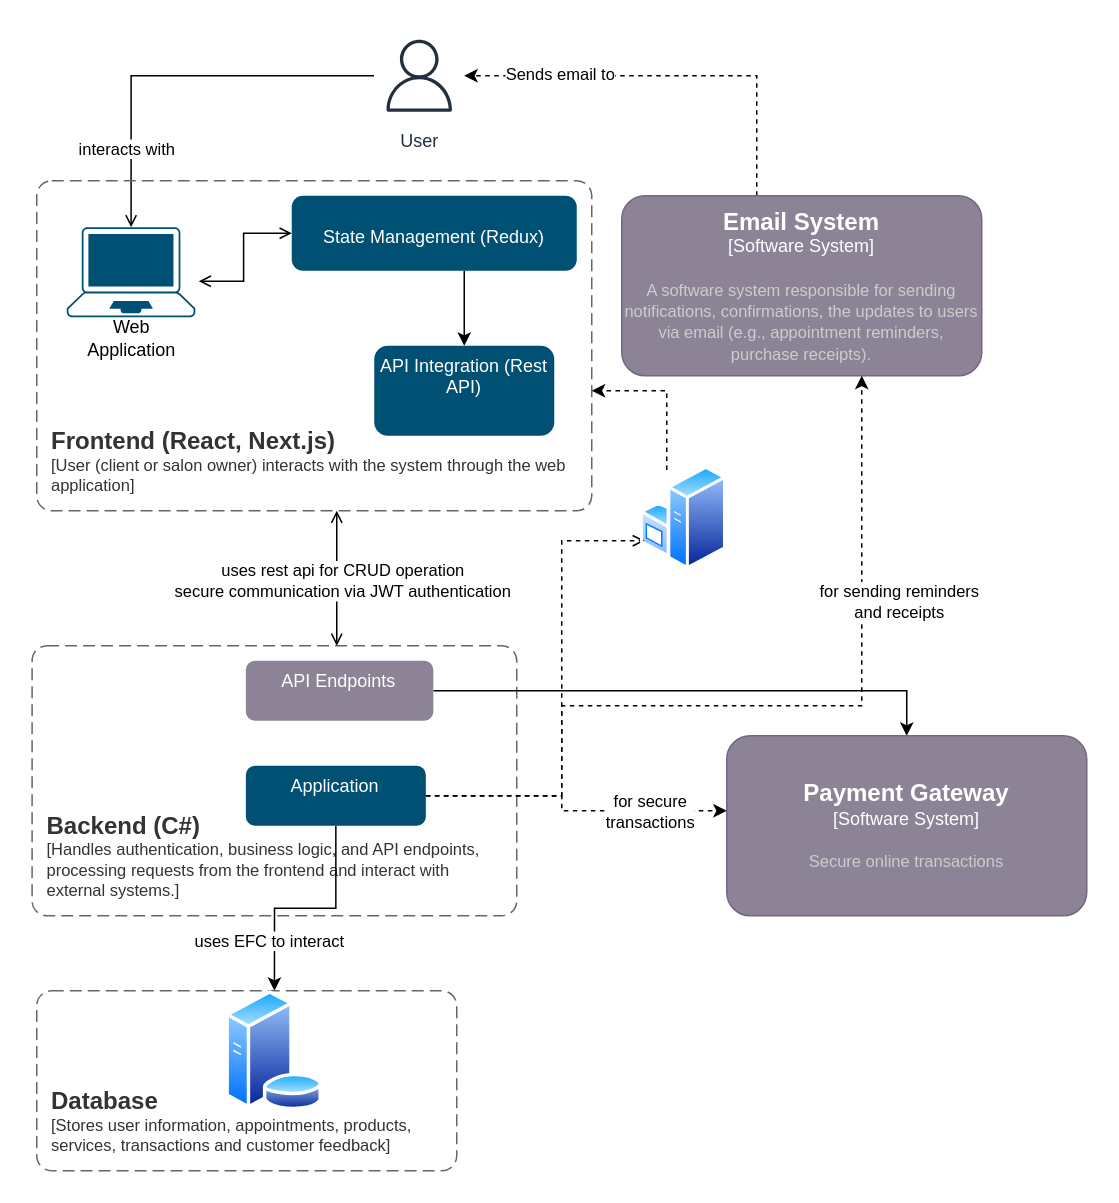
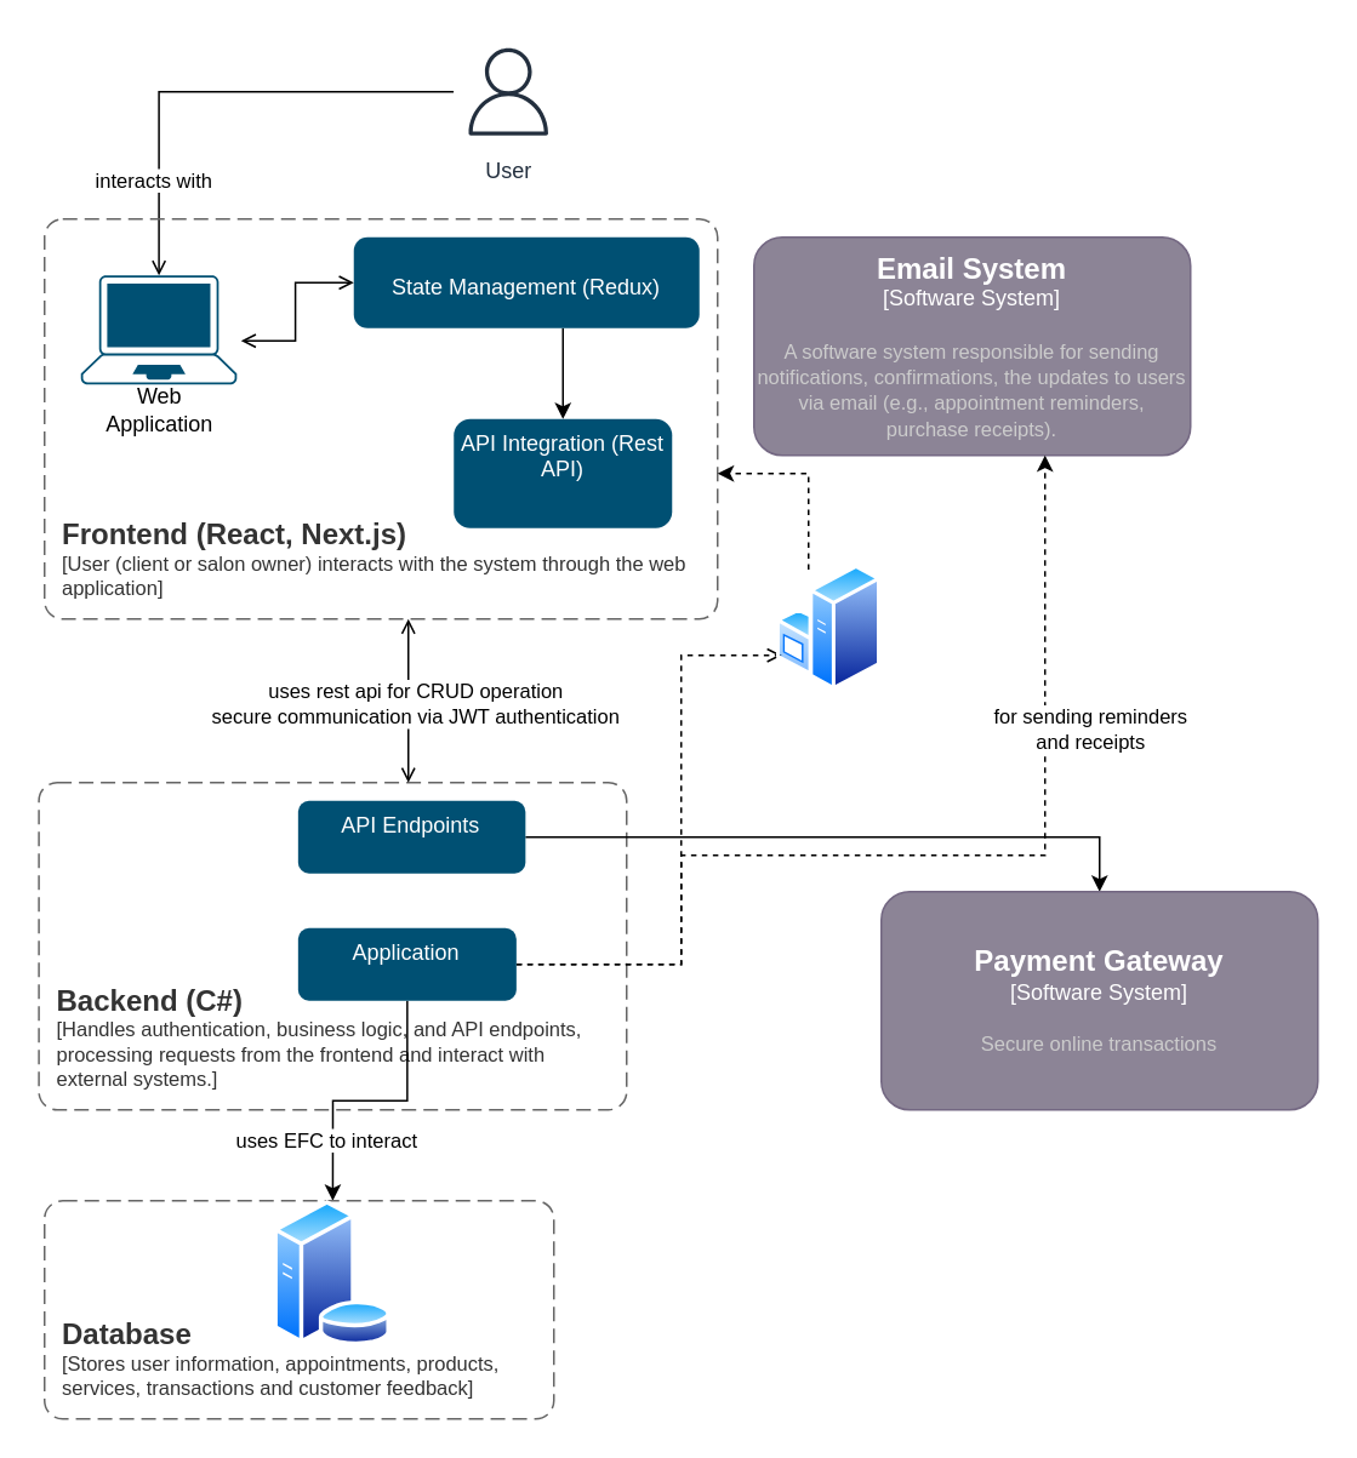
- <mxCell id="10" style="rounded=0;orthogonalLoop=1;jettySize=auto;html=1;dashed=1;edgeStyle=orthogonalEdgeStyle;" edge="1" parent="1" source="12" target="4"><mxGeometry relative="1" as="geometry"><Array as="points"><mxPoint x="504" y="50" /></Array></mxGeometry></mxCell>
- <mxCell id="11" value="Sends email to " style="edgeLabel;html=1;align=center;verticalAlign=middle;resizable=0;points=[];" connectable="0" vertex="1" parent="10"><mxGeometry x="0.094" y="-2" relative="1" as="geometry"><mxPoint x="-62" as="offset" /></mxGeometry></mxCell>
- <mxCell id="17" value="&lt;span style=&quot;color: rgb(255, 255, 255);&quot;&gt;API Endpoints&lt;/span&gt;" style="rounded=1;whiteSpace=wrap;html=1;verticalAlign=top;fillColor=#8c8496;strokeColor=none;sketch=0;pointerEvents=1;align=center;" vertex="1" parent="1"><mxGeometry x="163.4" y="440" width="125" height="40" as="geometry" /></mxCell>
+ <mxCell id="17" value="&lt;span style=&quot;color: rgb(255, 255, 255);&quot;&gt;API Endpoints&lt;/span&gt;" style="rounded=1;whiteSpace=wrap;html=1;verticalAlign=top;fillColor=#005073;strokeColor=none;sketch=0;pointerEvents=1;align=center;" vertex="1" parent="1"><mxGeometry x="163.4" y="440" width="125" height="40" as="geometry" /></mxCell>
- <mxCell id="20" style="edgeStyle=orthogonalEdgeStyle;rounded=0;orthogonalLoop=1;jettySize=auto;html=1;dashed=1;" edge="1" parent="1" source="25" target="26"><mxGeometry relative="1" as="geometry"><Array as="points"><mxPoint x="374" y="530" /><mxPoint x="374" y="540" /></Array></mxGeometry></mxCell>
- <mxCell id="21" value="for secure&lt;br&gt;transactions" style="edgeLabel;html=1;align=center;verticalAlign=middle;resizable=0;points=[];" connectable="0" vertex="1" parent="20"><mxGeometry x="0.51" relative="1" as="geometry"><mxPoint as="offset" /></mxGeometry></mxCell>
